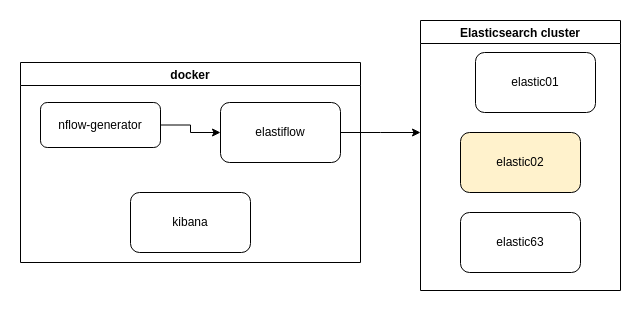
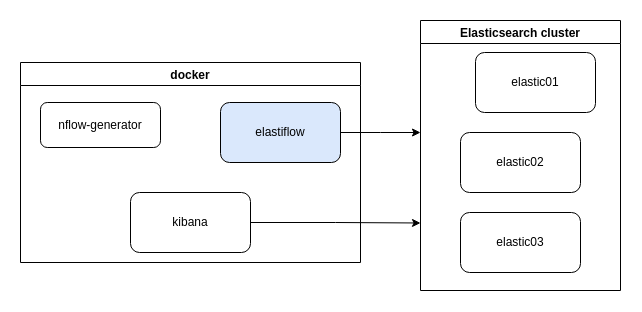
- <mxCell id="7" value="" style="edgeStyle=orthogonalEdgeStyle;rounded=0;orthogonalLoop=1;jettySize=auto;html=1;" edge="1" parent="6" source="8" target="9"><mxGeometry relative="1" as="geometry" /></mxCell>
- <mxCell id="9" value="elastiflow" style="whiteSpace=wrap;html=1;rounded=1;" vertex="1" parent="6"><mxGeometry x="200" y="40" width="120" height="60" as="geometry" /></mxCell>
+ <mxCell id="9" value="elastiflow" style="whiteSpace=wrap;html=1;rounded=1;fillColor=#dae8fc;" vertex="1" parent="6"><mxGeometry x="200" y="40" width="120" height="60" as="geometry" /></mxCell>
- <mxCell id="4" value="elastic02" style="rounded=1;whiteSpace=wrap;html=1;fillColor=#fff2cc;" vertex="1" parent="1"><mxGeometry x="460" y="132" width="120" height="60" as="geometry" /></mxCell>
+ <mxCell id="4" value="elastic02" style="rounded=1;whiteSpace=wrap;html=1;" vertex="1" parent="1"><mxGeometry x="460" y="132" width="120" height="60" as="geometry" /></mxCell>
+ <mxCell id="12" style="edgeStyle=orthogonalEdgeStyle;rounded=0;orthogonalLoop=1;jettySize=auto;html=1;entryX=0;entryY=0.75;entryDx=0;entryDy=0;" edge="1" parent="1" source="10" target="2"><mxGeometry relative="1" as="geometry" /></mxCell>
- <mxCell id="5" value="elastic63" style="rounded=1;whiteSpace=wrap;html=1;" vertex="1" parent="1"><mxGeometry x="460" y="212" width="120" height="60" as="geometry" /></mxCell>
+ <mxCell id="5" value="elastic03" style="rounded=1;whiteSpace=wrap;html=1;" vertex="1" parent="1"><mxGeometry x="460" y="212" width="120" height="60" as="geometry" /></mxCell>
